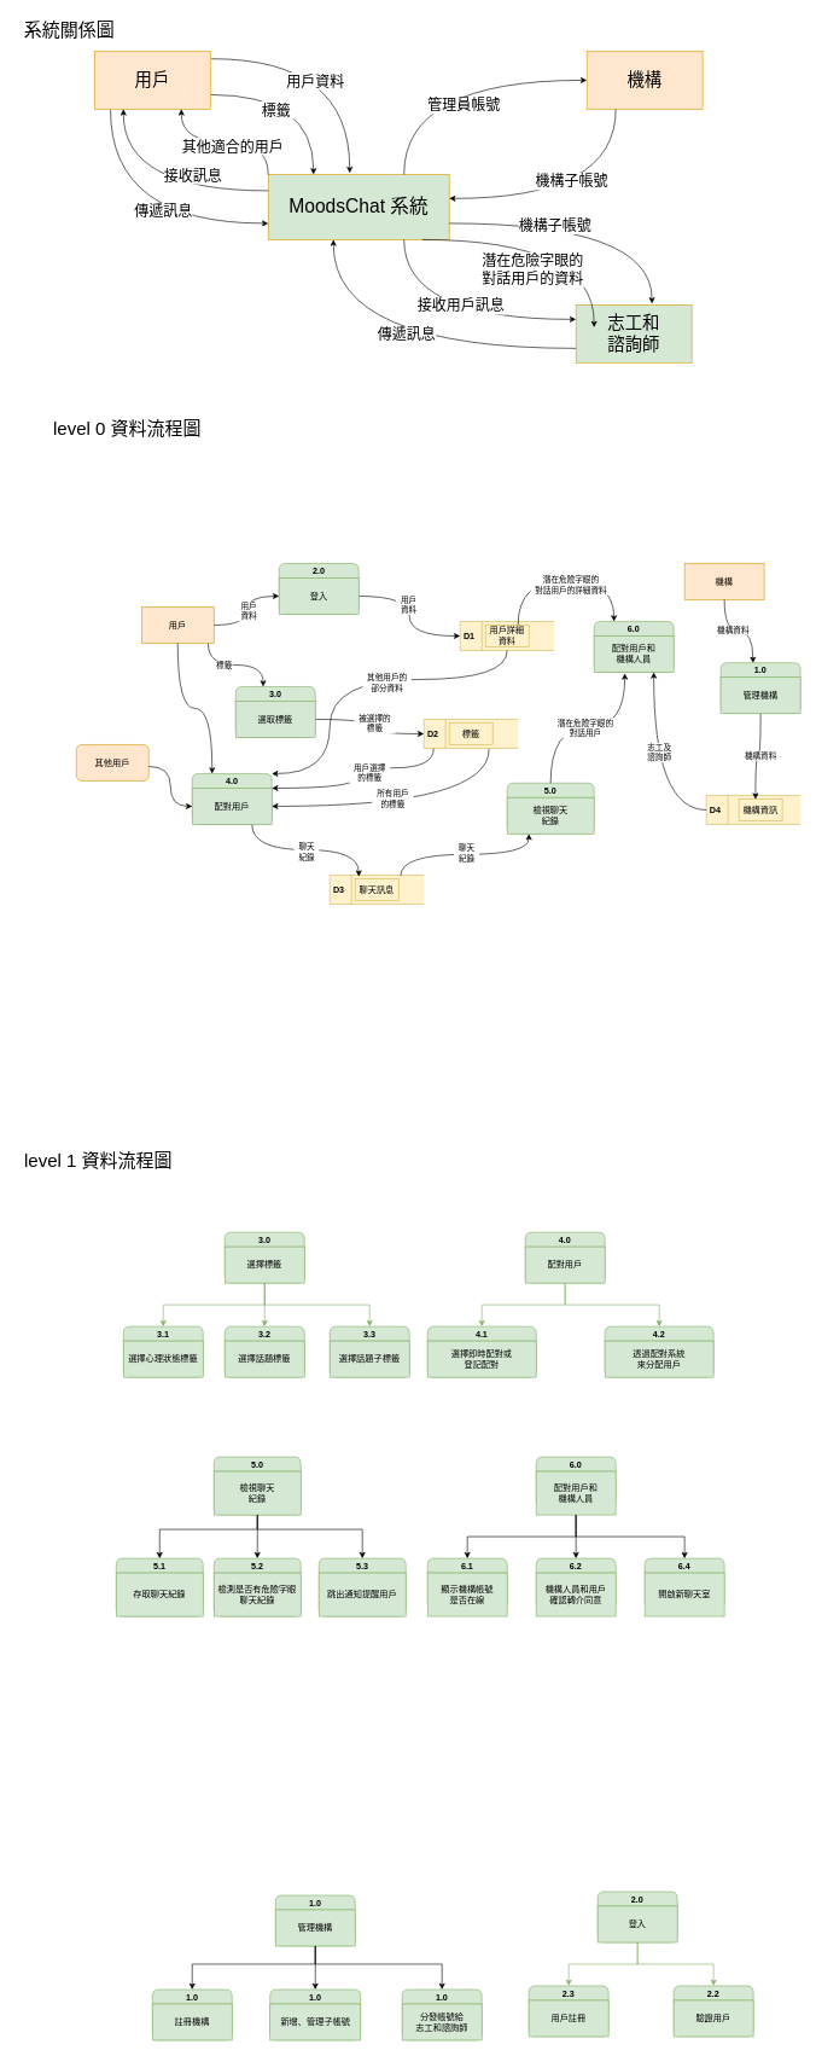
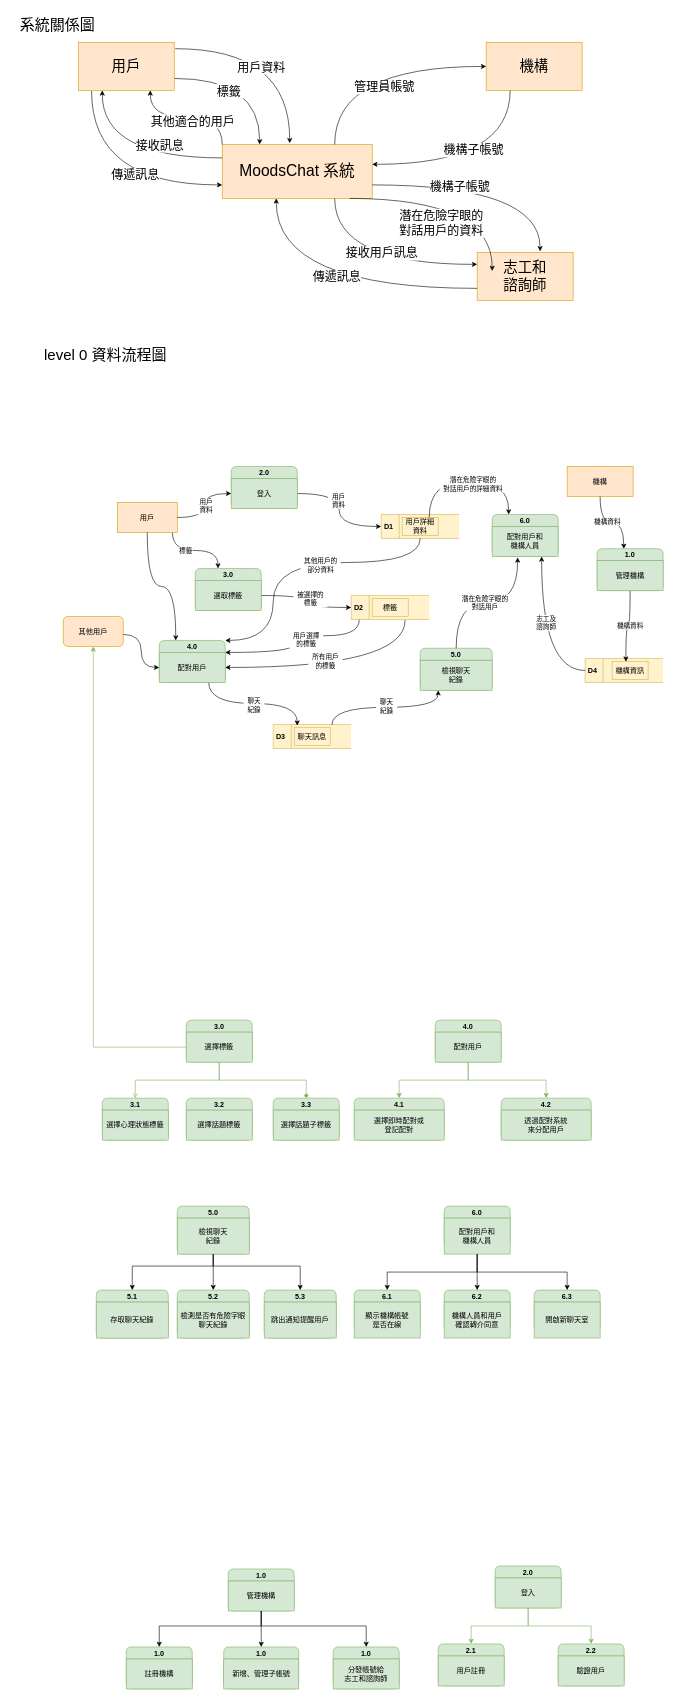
- <mxCell id="6" value="&lt;font style=&quot;font-size: 26px;&quot;&gt;MoodsChat 系統&lt;/font&gt;" style="html=1;dashed=0;whiteSpace=wrap;fillColor=#d5e8d4;strokeColor=#d79b00;" vertex="1" parent="5"><mxGeometry x="240" y="170" width="250" height="90" as="geometry" /></mxCell>
+ <mxCell id="6" value="&lt;font style=&quot;font-size: 26px;&quot;&gt;MoodsChat 系統&lt;/font&gt;" style="html=1;dashed=0;whiteSpace=wrap;fillColor=#ffe6cc;strokeColor=#d79b00;" vertex="1" parent="5"><mxGeometry x="240" y="170" width="250" height="90" as="geometry" /></mxCell>
- <mxCell id="21" value="&lt;font style=&quot;font-size: 24px;&quot;&gt;志工和&lt;br&gt;諮詢師&lt;/font&gt;" style="html=1;dashed=0;whiteSpace=wrap;fillColor=#d5e8d4;strokeColor=#d79b00;" vertex="1" parent="5"><mxGeometry x="665" y="350" width="160" height="80" as="geometry" /></mxCell>
+ <mxCell id="21" value="&lt;font style=&quot;font-size: 24px;&quot;&gt;志工和&lt;br&gt;諮詢師&lt;/font&gt;" style="html=1;dashed=0;whiteSpace=wrap;fillColor=#ffe6cc;strokeColor=#d79b00;" vertex="1" parent="5"><mxGeometry x="665" y="350" width="160" height="80" as="geometry" /></mxCell>
- <mxCell id="4" value="&lt;font style=&quot;font-size: 25px;&quot;&gt;level 1 資料流程圖&lt;/font&gt;" style="text;html=1;align=center;verticalAlign=middle;resizable=0;points=[];autosize=1;strokeColor=none;fillColor=none;" vertex="1" parent="1"><mxGeometry x="20" y="1580" width="230" height="40" as="geometry" /></mxCell>
- <mxCell id="142" style="edgeStyle=orthogonalEdgeStyle;rounded=0;orthogonalLoop=1;jettySize=auto;html=1;entryX=0.5;entryY=0;entryDx=0;entryDy=0;fillColor=#d5e8d4;strokeColor=#82b366;" edge="1" parent="135" source="138" target="139"><mxGeometry relative="1" as="geometry"><Array as="points"><mxPoint x="195" y="100" /><mxPoint x="55" y="100" /></Array></mxGeometry></mxCell>
+ <mxCell id="142" style="edgeStyle=orthogonalEdgeStyle;rounded=0;orthogonalLoop=1;jettySize=auto;html=1;entryX=0.5;entryY=0;entryDx=0;entryDy=0;fillColor=#d5e8d4;strokeColor=#82b366;endArrow=open;" edge="1" parent="135" source="138" target="139"><mxGeometry relative="1" as="geometry"><Array as="points"><mxPoint x="195" y="100" /><mxPoint x="55" y="100" /></Array></mxGeometry></mxCell>
- <mxCell id="146" style="edgeStyle=orthogonalEdgeStyle;rounded=0;orthogonalLoop=1;jettySize=auto;html=1;fillColor=#d5e8d4;strokeColor=#82b366;" edge="1" parent="135" source="138" target="143"><mxGeometry relative="1" as="geometry" /></mxCell>
+ <mxCell id="146" style="edgeStyle=orthogonalEdgeStyle;rounded=0;orthogonalLoop=1;jettySize=auto;html=1;fillColor=#d5e8d4;strokeColor=#82b366;" edge="1" parent="135" source="138" target="65"><mxGeometry relative="1" as="geometry" /></mxCell>
- <mxCell id="150" style="edgeStyle=orthogonalEdgeStyle;rounded=0;orthogonalLoop=1;jettySize=auto;html=1;entryX=0.5;entryY=0;entryDx=0;entryDy=0;fillColor=#d5e8d4;strokeColor=#82b366;" edge="1" parent="135" source="138" target="147"><mxGeometry relative="1" as="geometry"><Array as="points"><mxPoint x="195" y="100" /><mxPoint x="340" y="100" /></Array></mxGeometry></mxCell>
+ <mxCell id="150" style="edgeStyle=orthogonalEdgeStyle;rounded=0;orthogonalLoop=1;jettySize=auto;html=1;entryX=0.5;entryY=0;entryDx=0;entryDy=0;fillColor=#d5e8d4;strokeColor=#82b366;endArrow=diamond;" edge="1" parent="135" source="138" target="147"><mxGeometry relative="1" as="geometry"><Array as="points"><mxPoint x="195" y="100" /><mxPoint x="340" y="100" /></Array></mxGeometry></mxCell>
- <mxCell id="173" value="6.4" style="swimlane;fontStyle=1;childLayout=stackLayout;horizontal=1;startSize=20;fillColor=#d5e8d4;horizontalStack=0;resizeParent=1;resizeParentMax=0;resizeLast=0;collapsible=0;marginBottom=0;swimlaneFillColor=#ffffff;rounded=1;fontFamily=Helvetica;verticalAlign=middle;container=0;strokeColor=#82b366;" vertex="1" parent="151"><mxGeometry x="730" y="140" width="110" height="70" as="geometry" /></mxCell>
+ <mxCell id="173" value="6.3" style="swimlane;fontStyle=1;childLayout=stackLayout;horizontal=1;startSize=20;fillColor=#d5e8d4;horizontalStack=0;resizeParent=1;resizeParentMax=0;resizeLast=0;collapsible=0;marginBottom=0;swimlaneFillColor=#ffffff;rounded=1;fontFamily=Helvetica;verticalAlign=middle;container=0;strokeColor=#82b366;" vertex="1" parent="151"><mxGeometry x="730" y="140" width="110" height="70" as="geometry" /></mxCell>
- <mxCell id="112" value="2.3" style="swimlane;fontStyle=1;childLayout=stackLayout;horizontal=1;startSize=20;fillColor=#d5e8d4;horizontalStack=0;resizeParent=1;resizeParentMax=0;resizeLast=0;collapsible=0;marginBottom=0;swimlaneFillColor=#ffffff;rounded=1;fontFamily=Helvetica;verticalAlign=middle;strokeColor=#82b366;container=0;" vertex="1" parent="110"><mxGeometry y="130" width="110" height="70" as="geometry" /></mxCell>
+ <mxCell id="112" value="2.1" style="swimlane;fontStyle=1;childLayout=stackLayout;horizontal=1;startSize=20;fillColor=#d5e8d4;horizontalStack=0;resizeParent=1;resizeParentMax=0;resizeLast=0;collapsible=0;marginBottom=0;swimlaneFillColor=#ffffff;rounded=1;fontFamily=Helvetica;verticalAlign=middle;strokeColor=#82b366;container=0;" vertex="1" parent="110"><mxGeometry y="130" width="110" height="70" as="geometry" /></mxCell>
